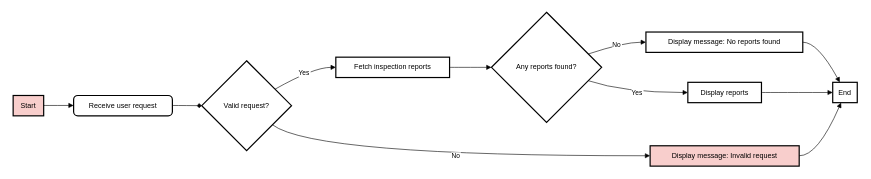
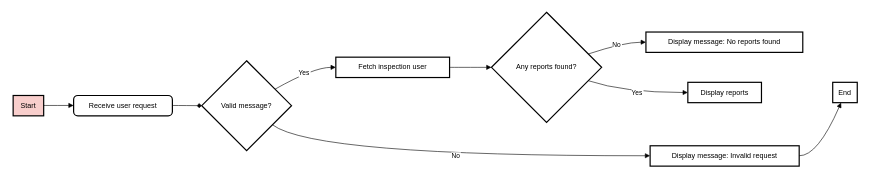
- <mxCell id="17" value="" style="curved=1;startArrow=none;endArrow=block;exitX=1;exitY=0.5;entryX=0.29;entryY=0;" edge="1" parent="1" source="8" target="9"><mxGeometry relative="1" as="geometry"><Array as="points"><mxPoint x="1364" y="70" /></Array></mxGeometry></mxCell>
- <mxCell id="5" value="Fetch inspection reports" style="whiteSpace=wrap;strokeWidth=2;" vertex="1" parent="1"><mxGeometry x="559" y="95" width="190" height="34" as="geometry" /></mxCell>
+ <mxCell id="5" value="Fetch inspection user" style="whiteSpace=wrap;strokeWidth=2;" vertex="1" parent="1"><mxGeometry x="559" y="95" width="190" height="34" as="geometry" /></mxCell>
- <mxCell id="18" value="" style="curved=1;startArrow=none;endArrow=block;exitX=1;exitY=0.5;entryX=0.01;entryY=0.5;" edge="1" parent="1" source="7" target="9"><mxGeometry relative="1" as="geometry"><Array as="points" /></mxGeometry></mxCell>
- <mxCell id="4" value="Valid request?" style="rhombus;strokeWidth=2;whiteSpace=wrap;" vertex="1" parent="1"><mxGeometry x="335" y="101" width="150" height="150" as="geometry" /></mxCell>
+ <mxCell id="4" value="Valid message?" style="rhombus;strokeWidth=2;whiteSpace=wrap;" vertex="1" parent="1"><mxGeometry x="335" y="101" width="150" height="150" as="geometry" /></mxCell>
- <mxCell id="10" value="Display message: Invalid request" style="whiteSpace=wrap;strokeWidth=2;fillColor=#f8cecc;" vertex="1" parent="1"><mxGeometry x="1084" y="243" width="249" height="34" as="geometry" /></mxCell>
+ <mxCell id="10" value="Display message: Invalid request" style="whiteSpace=wrap;strokeWidth=2;" vertex="1" parent="1"><mxGeometry x="1084" y="243" width="249" height="34" as="geometry" /></mxCell>
